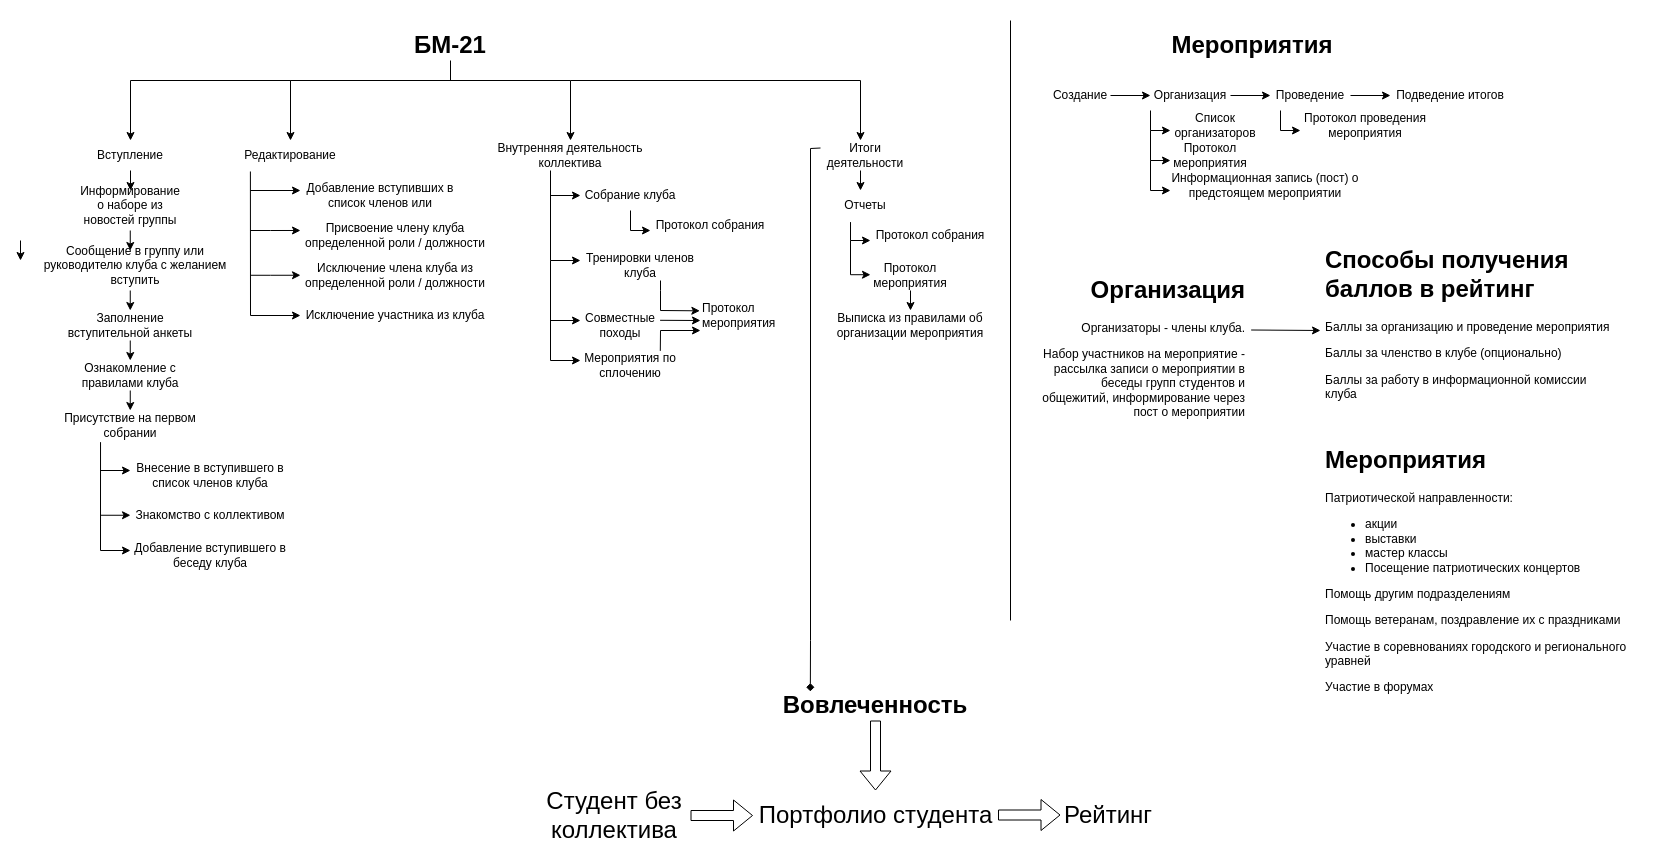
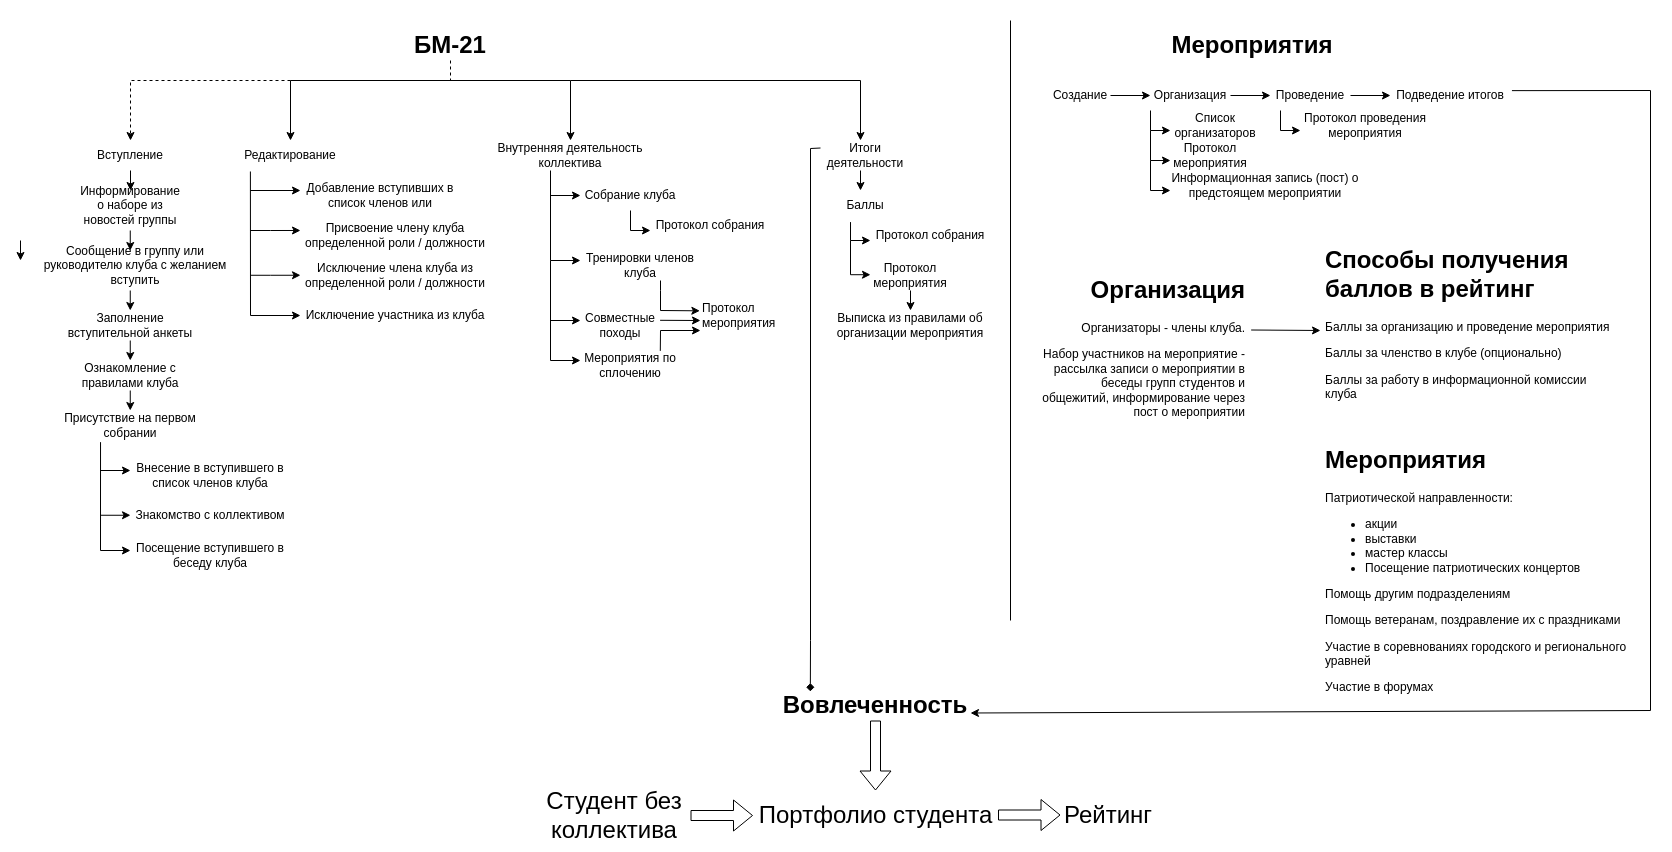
- <mxCell id="3" value="" style="endArrow=classic;html=1;rounded=0;exitX=0.5;exitY=1;exitDx=0;exitDy=0;entryX=0.5;entryY=0;entryDx=0;entryDy=0;" parent="1" source="2" target="4" edge="1"><mxGeometry width="50" height="50" relative="1" as="geometry"><mxPoint x="110" y="150" as="sourcePoint" /><mxPoint x="130" y="140" as="targetPoint" /><Array as="points"><mxPoint x="450" y="80" /><mxPoint x="290" y="80" /><mxPoint x="130" y="80" /></Array></mxGeometry></mxCell>
+ <mxCell id="3" value="" style="endArrow=classic;html=1;rounded=0;exitX=0.5;exitY=1;exitDx=0;exitDy=0;entryX=0.5;entryY=0;entryDx=0;entryDy=0;dashed=1;" parent="1" source="2" target="4" edge="1"><mxGeometry width="50" height="50" relative="1" as="geometry"><mxPoint x="110" y="150" as="sourcePoint" /><mxPoint x="130" y="140" as="targetPoint" /><Array as="points"><mxPoint x="450" y="80" /><mxPoint x="290" y="80" /><mxPoint x="130" y="80" /></Array></mxGeometry></mxCell>
- <mxCell id="51" value="Отчеты" style="text;html=1;strokeColor=none;fillColor=none;align=center;verticalAlign=middle;whiteSpace=wrap;rounded=0;" parent="1" vertex="1"><mxGeometry x="830" y="190" width="70" height="30" as="geometry" /></mxCell>
+ <mxCell id="51" value="Баллы" style="text;html=1;strokeColor=none;fillColor=none;align=center;verticalAlign=middle;whiteSpace=wrap;rounded=0;" parent="1" vertex="1"><mxGeometry x="830" y="190" width="70" height="30" as="geometry" /></mxCell>
- <mxCell id="20" value="Добавление вступившего в беседу клуба" style="text;html=1;strokeColor=none;fillColor=none;align=center;verticalAlign=middle;whiteSpace=wrap;rounded=0;" parent="1" vertex="1"><mxGeometry x="130" y="540" width="160" height="30" as="geometry" /></mxCell>
+ <mxCell id="20" value="Посещение вступившего в беседу клуба" style="text;html=1;strokeColor=none;fillColor=none;align=center;verticalAlign=middle;whiteSpace=wrap;rounded=0;" parent="1" vertex="1"><mxGeometry x="130" y="540" width="160" height="30" as="geometry" /></mxCell>
+ <mxCell id="81" value="" style="endArrow=classic;html=1;rounded=0;fontSize=24;entryX=1;entryY=0.75;entryDx=0;entryDy=0;exitX=1.012;exitY=0.338;exitDx=0;exitDy=0;exitPerimeter=0;" parent="1" source="72" target="79" edge="1"><mxGeometry width="50" height="50" relative="1" as="geometry"><mxPoint x="1650" y="-10" as="sourcePoint" /><mxPoint x="1110" y="800" as="targetPoint" /><Array as="points"><mxPoint x="1650" y="90" /><mxPoint x="1650" y="710" /></Array></mxGeometry></mxCell>
